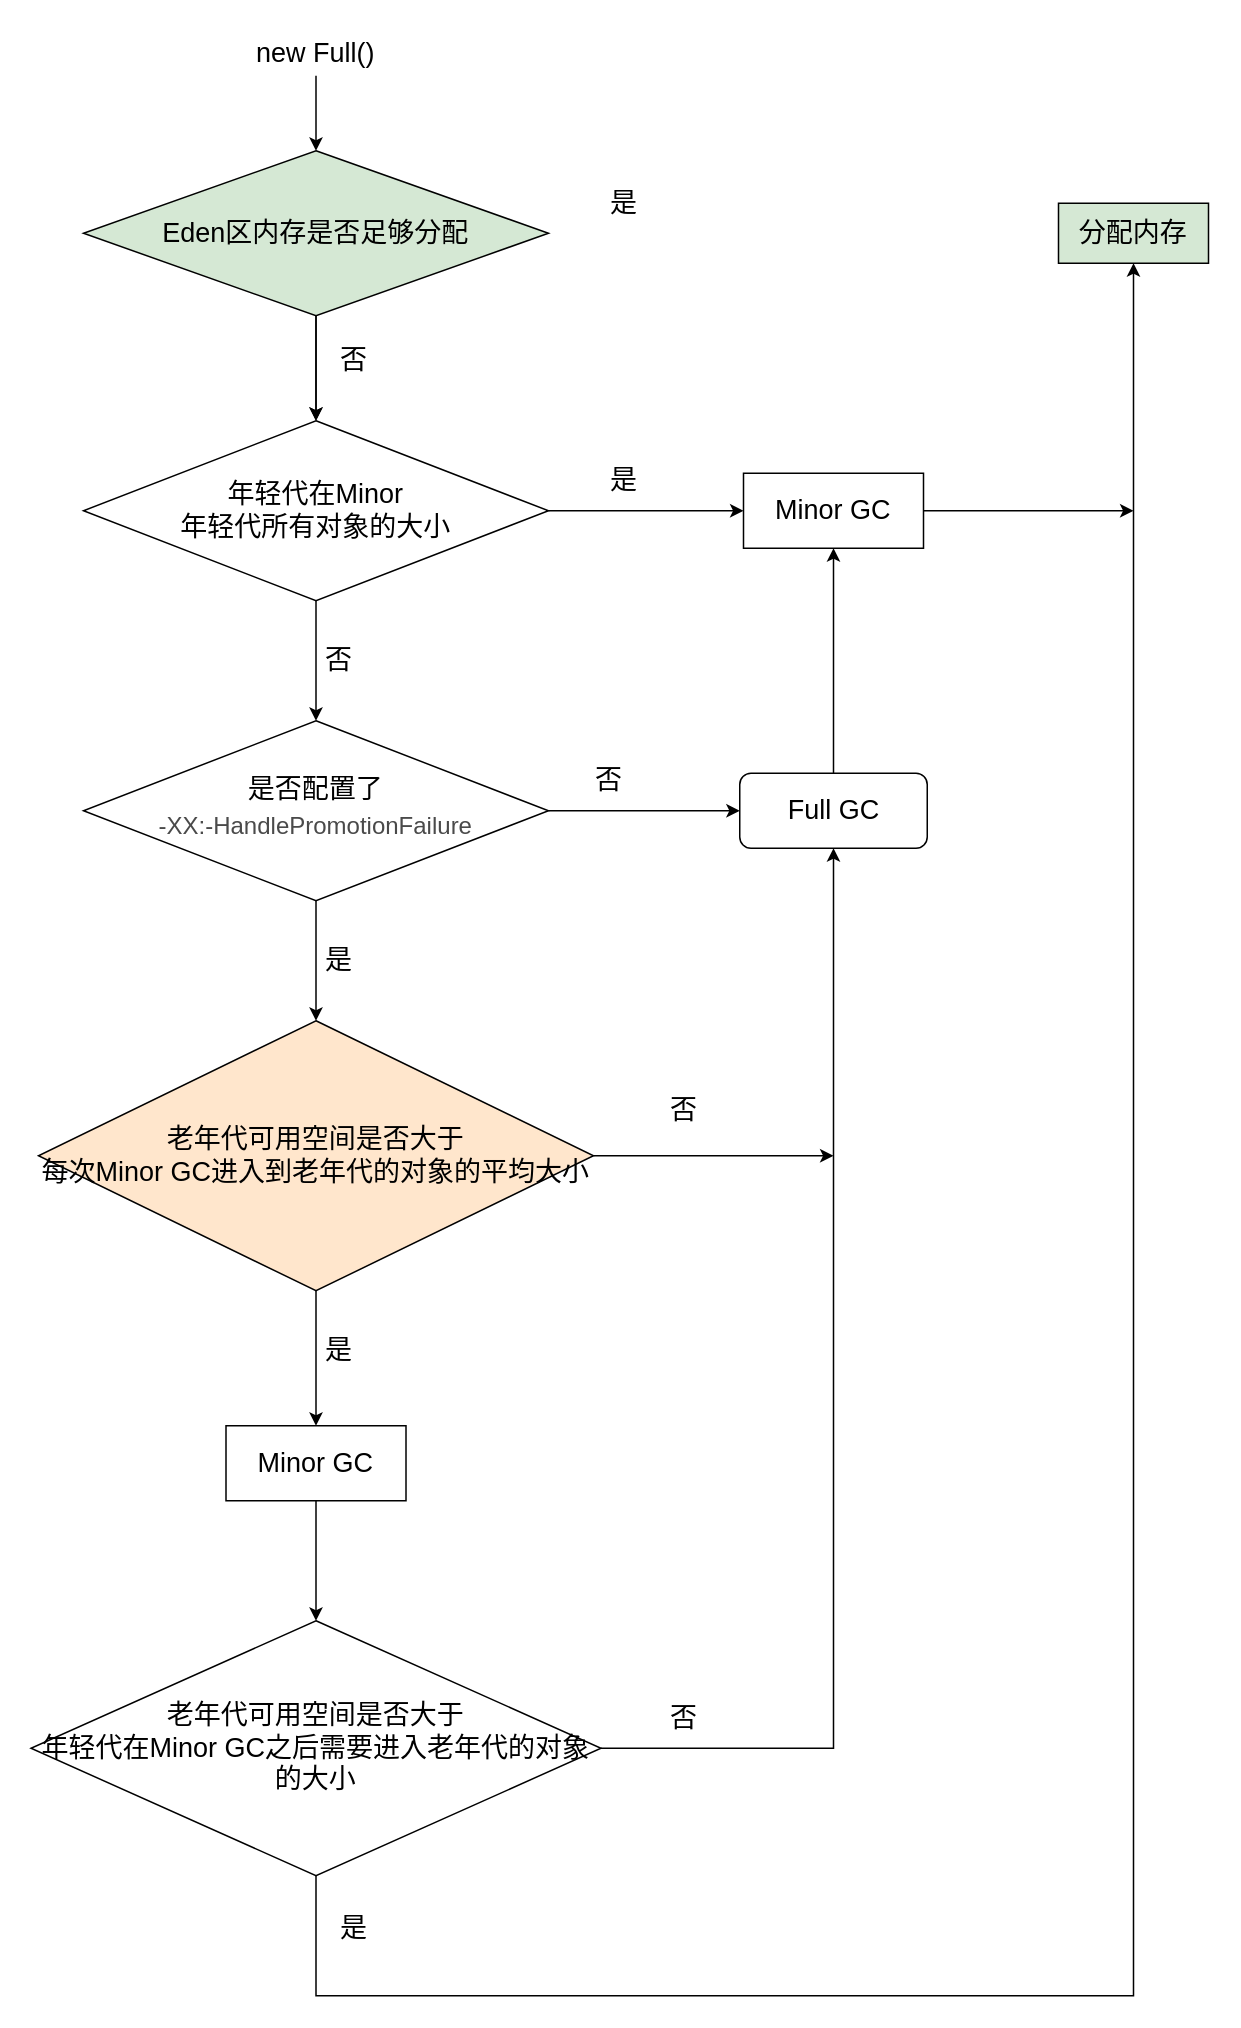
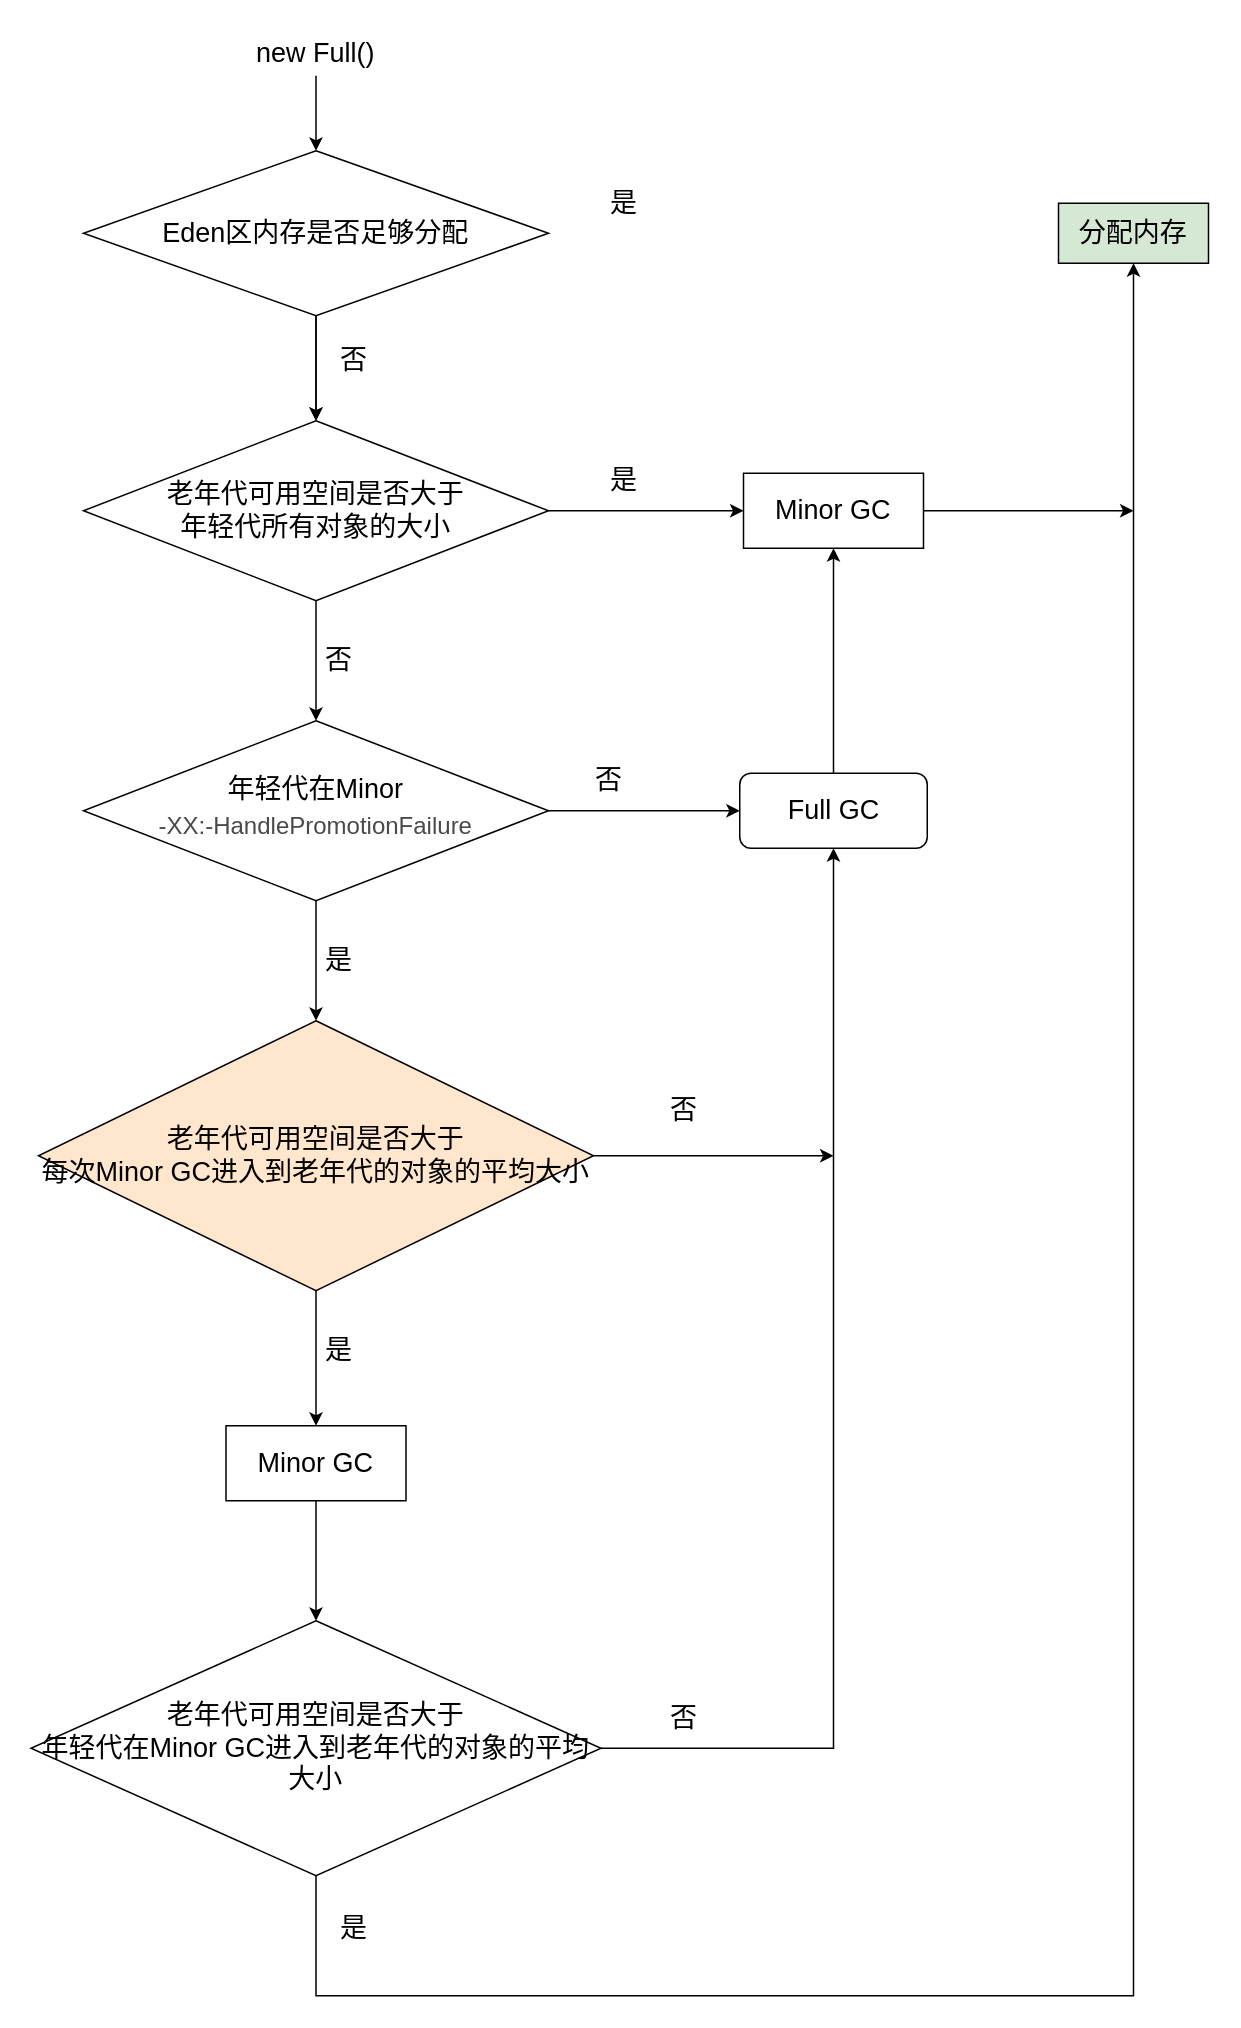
- <mxCell id="6" value="Eden区内存是否足够分配" style="rhombus;whiteSpace=wrap;html=1;fontSize=18;fillColor=#d5e8d4;" vertex="1" parent="1"><mxGeometry x="55" y="100" width="310" height="110" as="geometry" /></mxCell>
+ <mxCell id="6" value="Eden区内存是否足够分配" style="rhombus;whiteSpace=wrap;html=1;fontSize=18;" vertex="1" parent="1"><mxGeometry x="55" y="100" width="310" height="110" as="geometry" /></mxCell>
- <mxCell id="11" value="年轻代在Minor&lt;br&gt;年轻代所有对象的大小" style="rhombus;whiteSpace=wrap;html=1;fontSize=18;" vertex="1" parent="1"><mxGeometry x="55" y="280" width="310" height="120" as="geometry" /></mxCell>
+ <mxCell id="11" value="老年代可用空间是否大于&lt;br&gt;年轻代所有对象的大小" style="rhombus;whiteSpace=wrap;html=1;fontSize=18;" vertex="1" parent="1"><mxGeometry x="55" y="280" width="310" height="120" as="geometry" /></mxCell>
- <mxCell id="21" value="是否配置了&lt;br&gt;&lt;div style=&quot;line-height: 1.75; font-size: 14px; text-align: left;&quot;&gt;&lt;span style=&quot;font-size: 16px;color: rgb(74, 74, 74);&quot;&gt;-XX:-HandlePromotionFailure&lt;/span&gt;&lt;/div&gt;" style="rhombus;whiteSpace=wrap;html=1;fontSize=18;" vertex="1" parent="1"><mxGeometry x="55" y="480" width="310" height="120" as="geometry" /></mxCell>
+ <mxCell id="21" value="年轻代在Minor&lt;br&gt;&lt;div style=&quot;line-height: 1.75; font-size: 14px; text-align: left;&quot;&gt;&lt;span style=&quot;font-size: 16px;color: rgb(74, 74, 74);&quot;&gt;-XX:-HandlePromotionFailure&lt;/span&gt;&lt;/div&gt;" style="rhombus;whiteSpace=wrap;html=1;fontSize=18;" vertex="1" parent="1"><mxGeometry x="55" y="480" width="310" height="120" as="geometry" /></mxCell>
- <mxCell id="32" value="老年代可用空间是否大于&lt;br&gt;年轻代在Minor GC之后需要进入老年代的对象的大小" style="rhombus;whiteSpace=wrap;html=1;fontSize=18;" vertex="1" parent="1"><mxGeometry x="20" y="1080" width="380" height="170" as="geometry" /></mxCell>
+ <mxCell id="32" value="老年代可用空间是否大于&lt;br&gt;年轻代在Minor GC进入到老年代的对象的平均大小" style="rhombus;whiteSpace=wrap;html=1;fontSize=18;" vertex="1" parent="1"><mxGeometry x="20" y="1080" width="380" height="170" as="geometry" /></mxCell>
